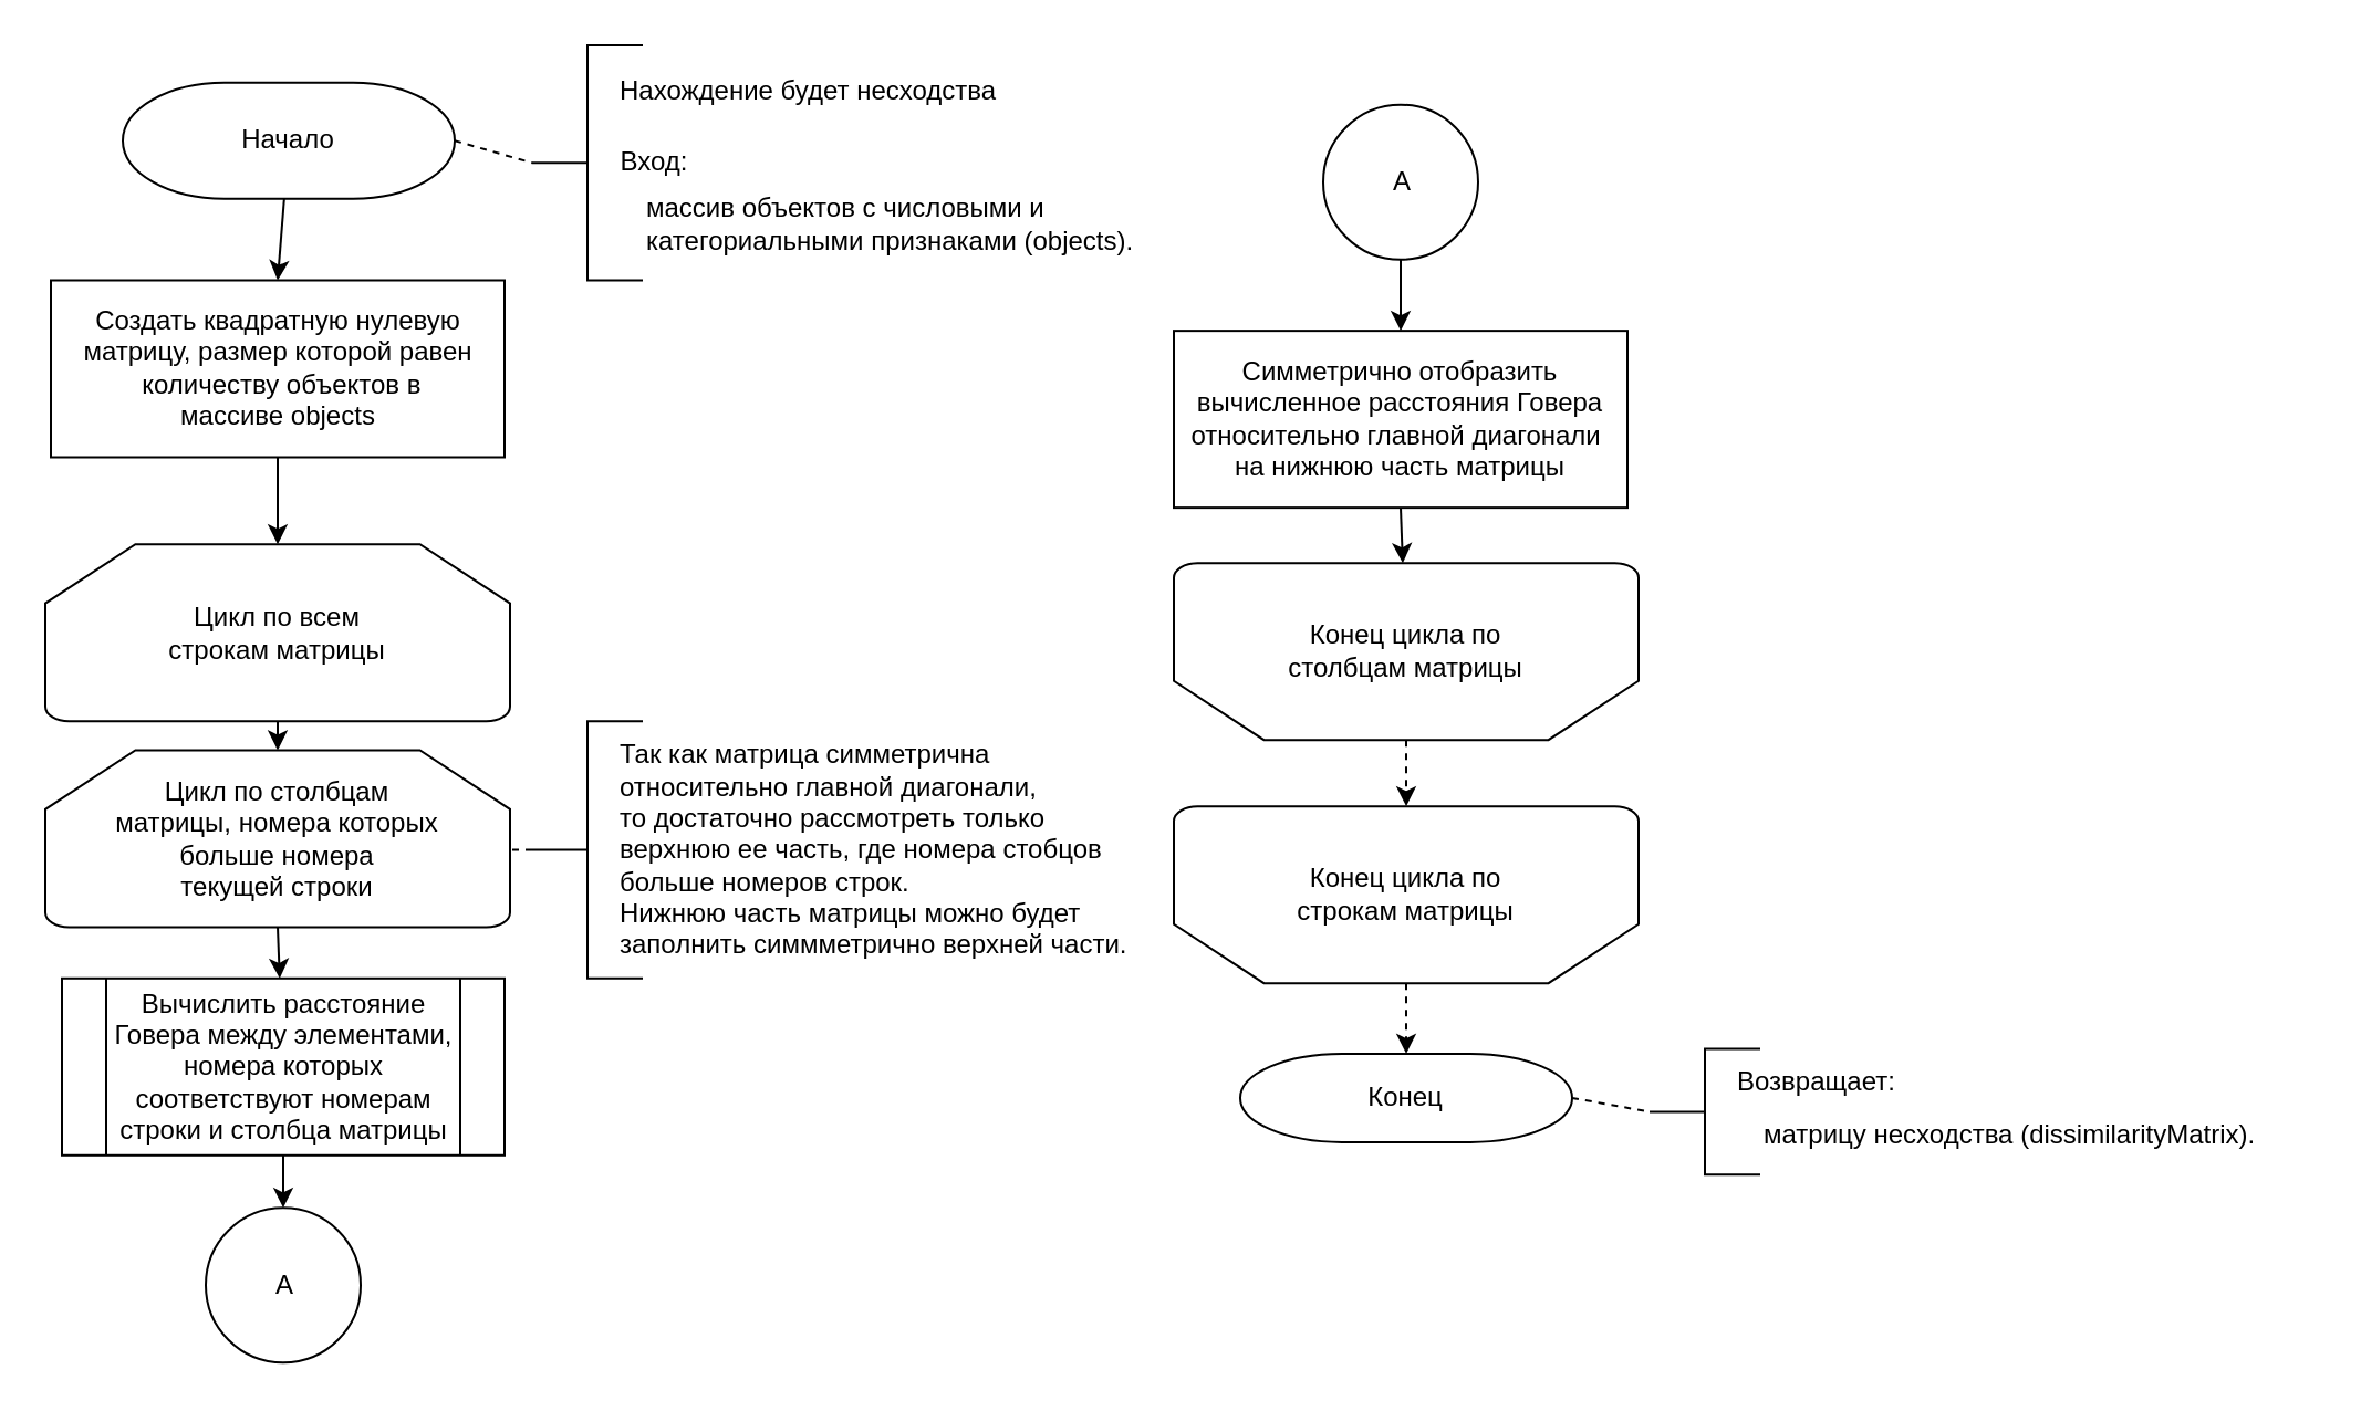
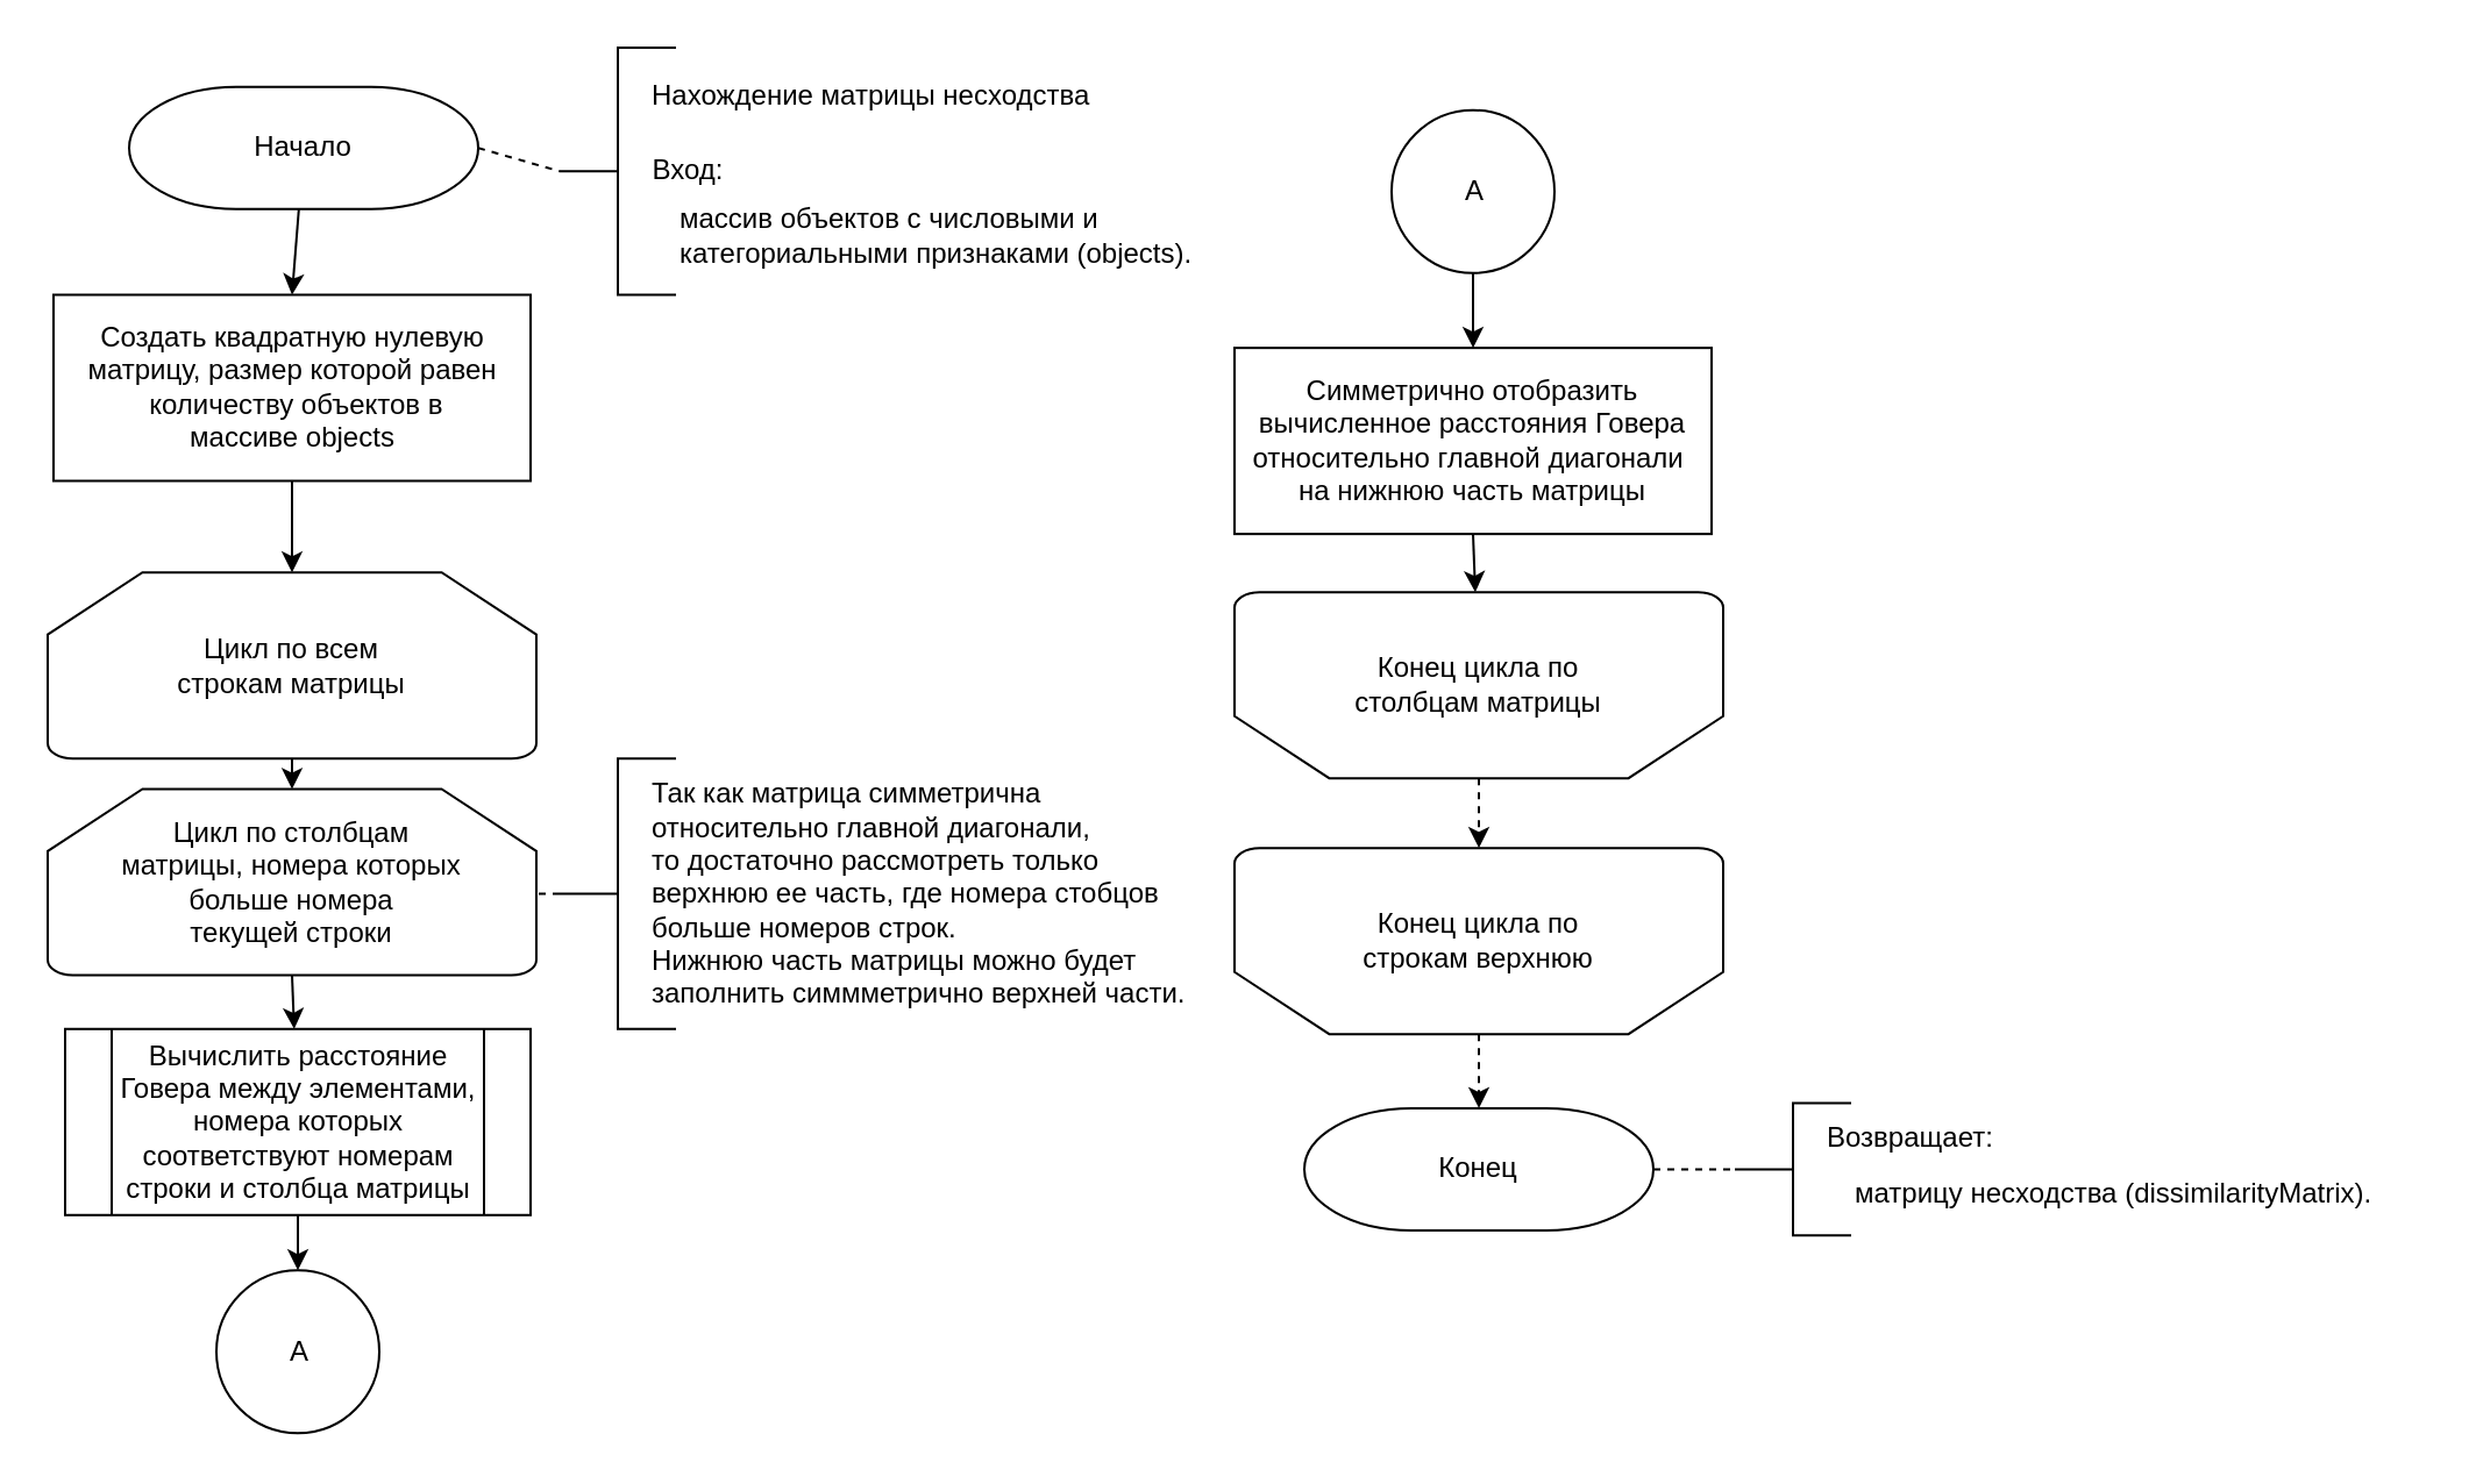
- <mxCell id="6" value="&lt;span style=&quot;font-size: 12px;&quot;&gt;Нахождение будет несходства&lt;/span&gt;" style="text;html=1;align=left;verticalAlign=middle;resizable=0;points=[];autosize=1;strokeColor=none;fillColor=none;fontSize=13;strokeWidth=1;" parent="1" vertex="1"><mxGeometry x="277.5" y="25" width="220" height="30" as="geometry" /></mxCell>
+ <mxCell id="6" value="&lt;span style=&quot;font-size: 12px;&quot;&gt;Нахождение матрицы несходства&lt;/span&gt;" style="text;html=1;align=left;verticalAlign=middle;resizable=0;points=[];autosize=1;strokeColor=none;fillColor=none;fontSize=13;strokeWidth=1;" parent="1" vertex="1"><mxGeometry x="277.5" y="25" width="220" height="30" as="geometry" /></mxCell>
- <mxCell id="30" value="Конец цикла по&lt;br&gt;строкам матрицы" style="strokeWidth=1;html=1;shape=mxgraph.flowchart.loop_limit;whiteSpace=wrap;direction=west;" parent="1" vertex="1"><mxGeometry x="530" y="364.07" width="210" height="80" as="geometry" /></mxCell>
+ <mxCell id="30" value="Конец цикла по&lt;br&gt;строкам верхнюю" style="strokeWidth=1;html=1;shape=mxgraph.flowchart.loop_limit;whiteSpace=wrap;direction=west;" parent="1" vertex="1"><mxGeometry x="530" y="364.07" width="210" height="80" as="geometry" /></mxCell>
- <mxCell id="10" value="Конец" style="strokeWidth=1;html=1;shape=mxgraph.flowchart.terminator;whiteSpace=wrap;strokeColor=default;gradientColor=none;" parent="1" vertex="1"><mxGeometry x="560" y="475.95" width="150" height="40" as="geometry" /></mxCell>
+ <mxCell id="10" value="Конец" style="strokeWidth=1;html=1;shape=mxgraph.flowchart.terminator;whiteSpace=wrap;strokeColor=default;gradientColor=none;" parent="1" vertex="1"><mxGeometry x="560" y="475.95" width="150" height="52.5" as="geometry" /></mxCell>
